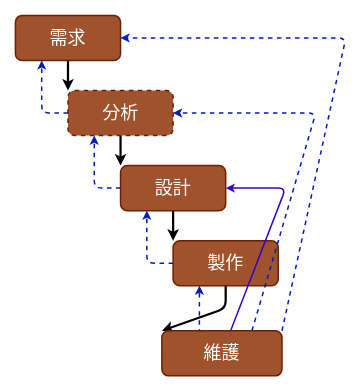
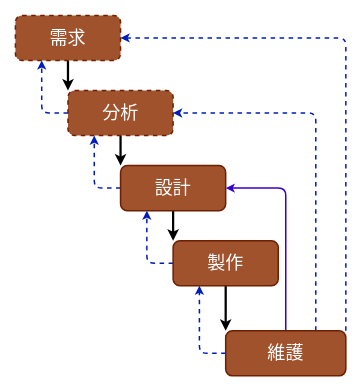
- <mxCell id="3" value="&lt;font style=&quot;font-size: 24px;&quot;&gt;需求&lt;/font&gt;" style="whiteSpace=wrap;html=1;strokeWidth=2;fillColor=#a0522d;fontColor=#ffffff;strokeColor=#6D1F00;rounded=1;" parent="1" vertex="1"><mxGeometry x="20" y="20" width="140" height="60" as="geometry" /></mxCell>
+ <mxCell id="3" value="&lt;font style=&quot;font-size: 24px;&quot;&gt;需求&lt;/font&gt;" style="whiteSpace=wrap;html=1;strokeWidth=2;fillColor=#a0522d;fontColor=#ffffff;strokeColor=#6D1F00;rounded=1;dashed=1;" parent="1" vertex="1"><mxGeometry x="20" y="20" width="140" height="60" as="geometry" /></mxCell>
- <mxCell id="17" value="&lt;span style=&quot;font-size: 24px;&quot;&gt;維護&lt;/span&gt;" style="whiteSpace=wrap;html=1;strokeWidth=2;fillColor=#a0522d;fontColor=#ffffff;strokeColor=#6D1F00;rounded=1;" parent="1" vertex="1"><mxGeometry x="215" y="440" width="160" height="60" as="geometry" /></mxCell>
+ <mxCell id="17" value="&lt;span style=&quot;font-size: 24px;&quot;&gt;維護&lt;/span&gt;" style="whiteSpace=wrap;html=1;strokeWidth=2;fillColor=#a0522d;fontColor=#ffffff;strokeColor=#6D1F00;rounded=1;" parent="1" vertex="1"><mxGeometry x="300" y="440" width="160" height="60" as="geometry" /></mxCell>
